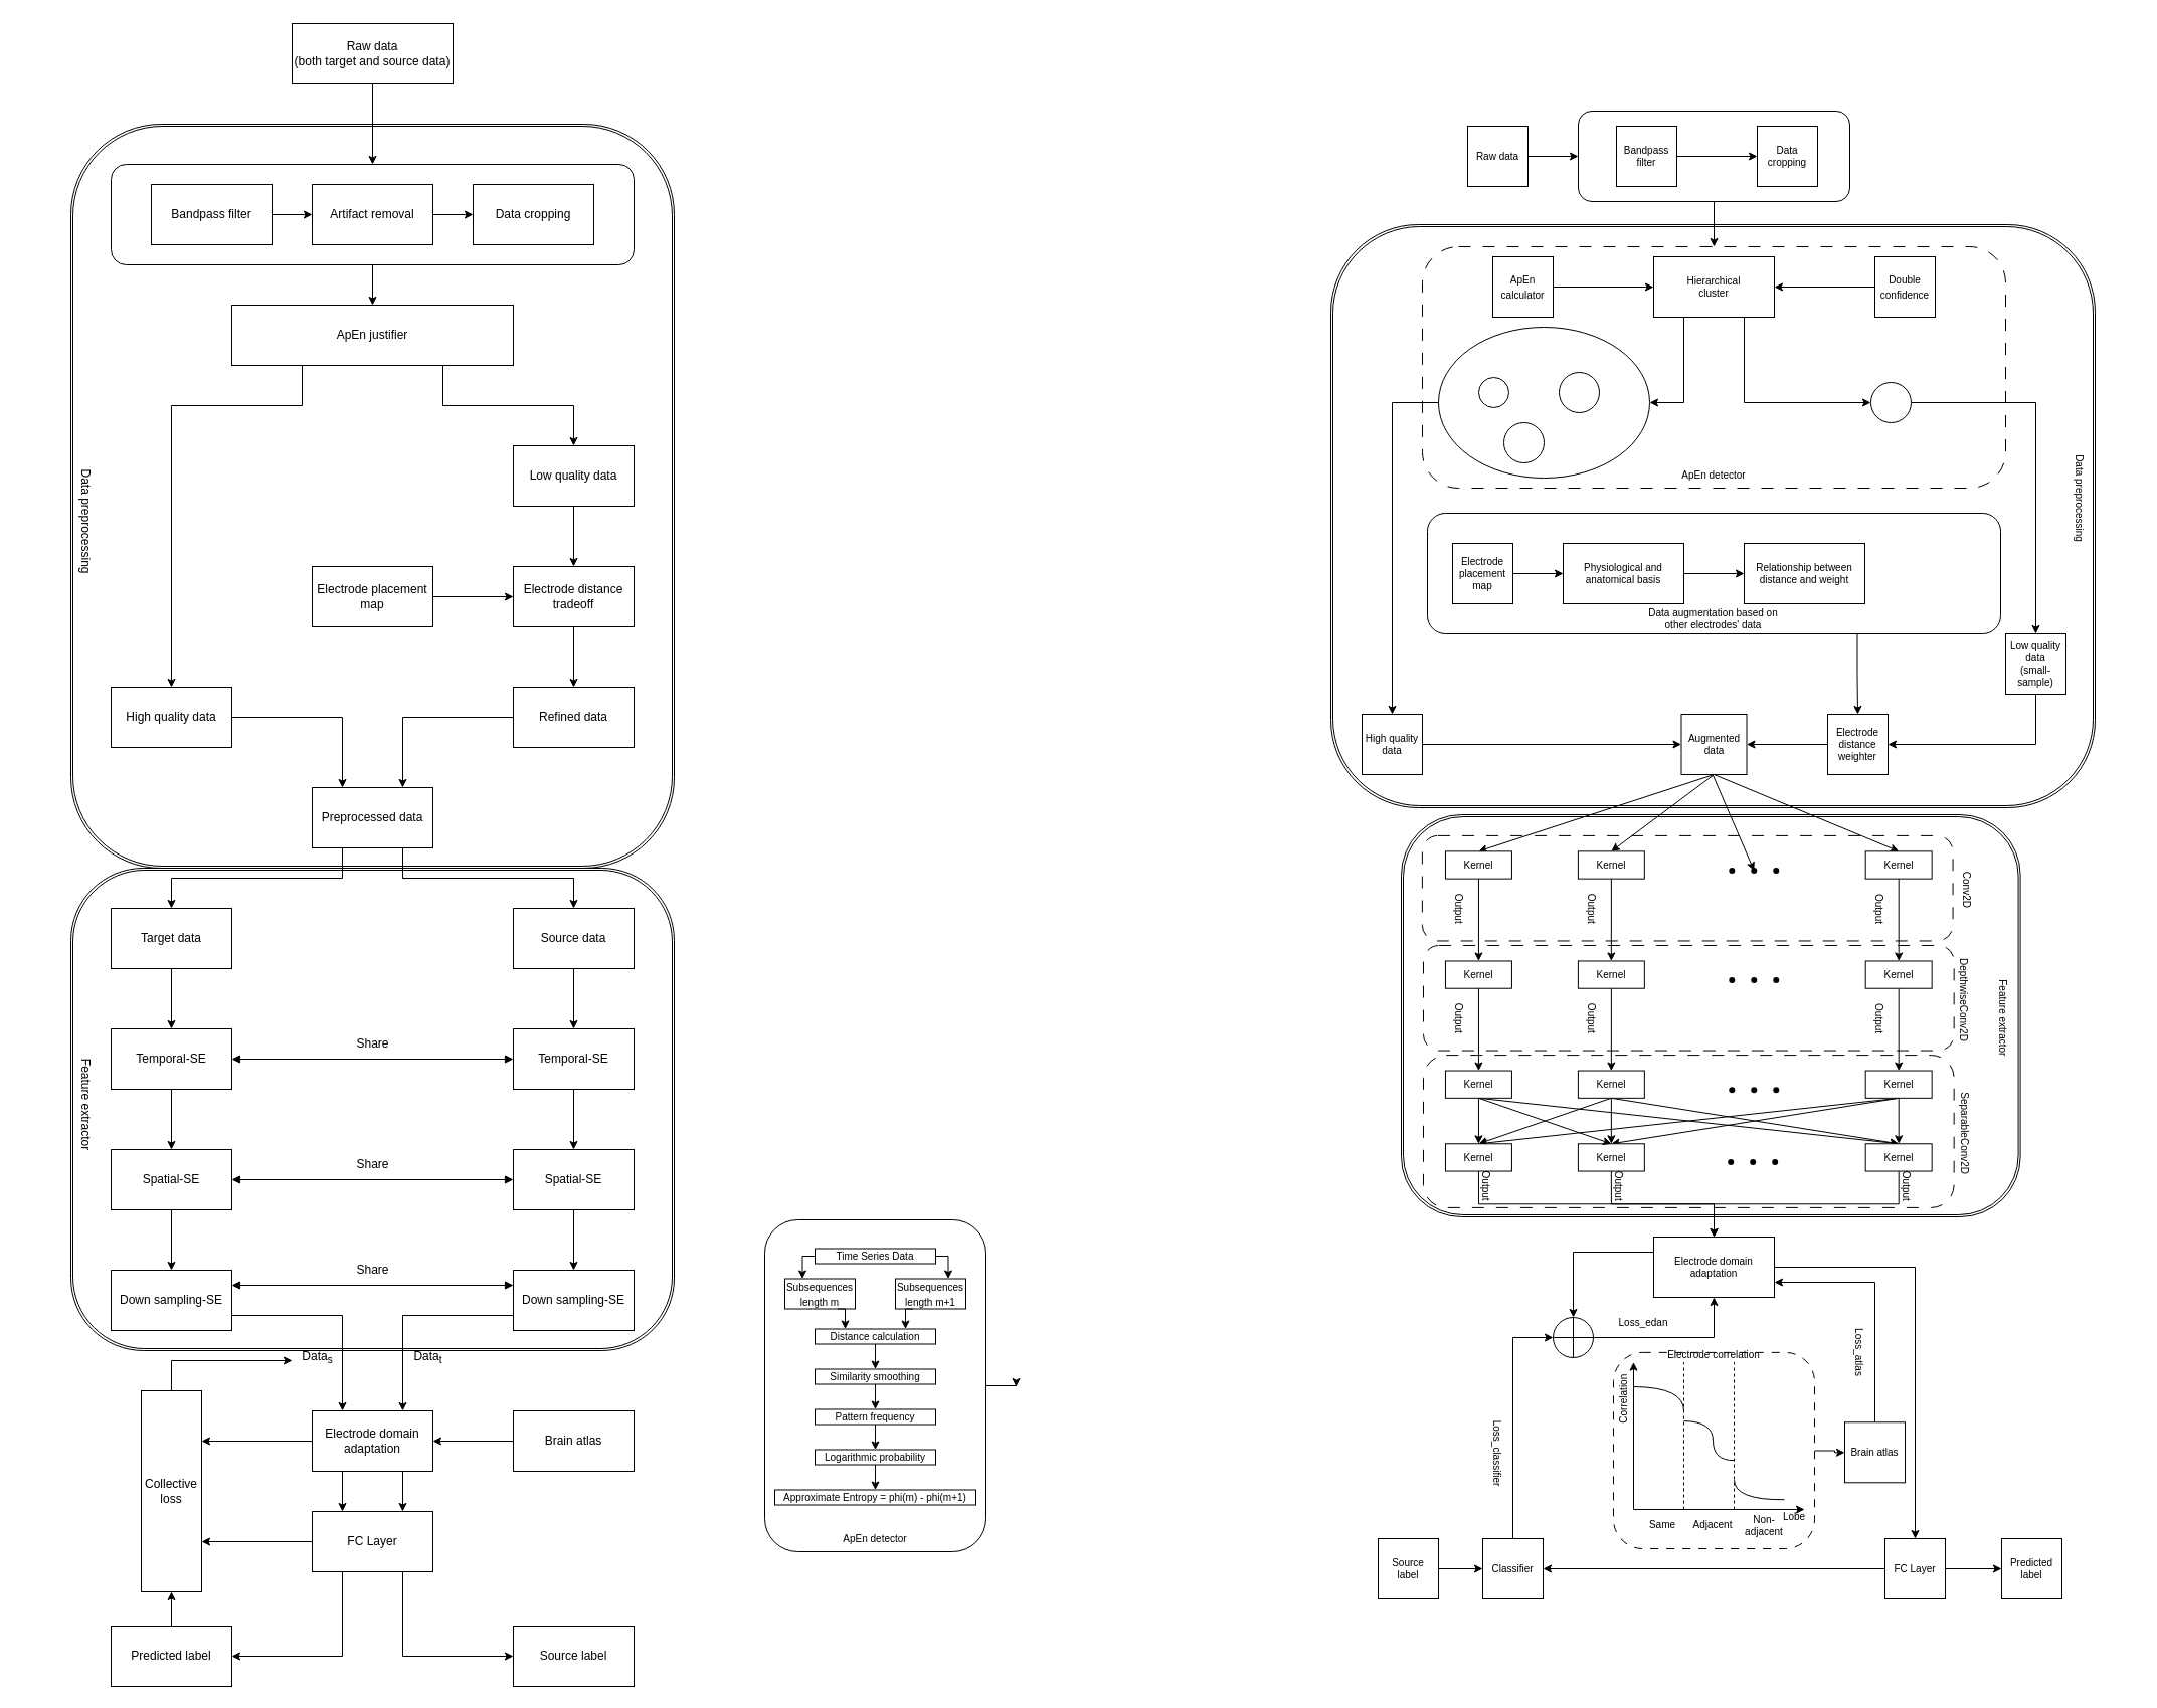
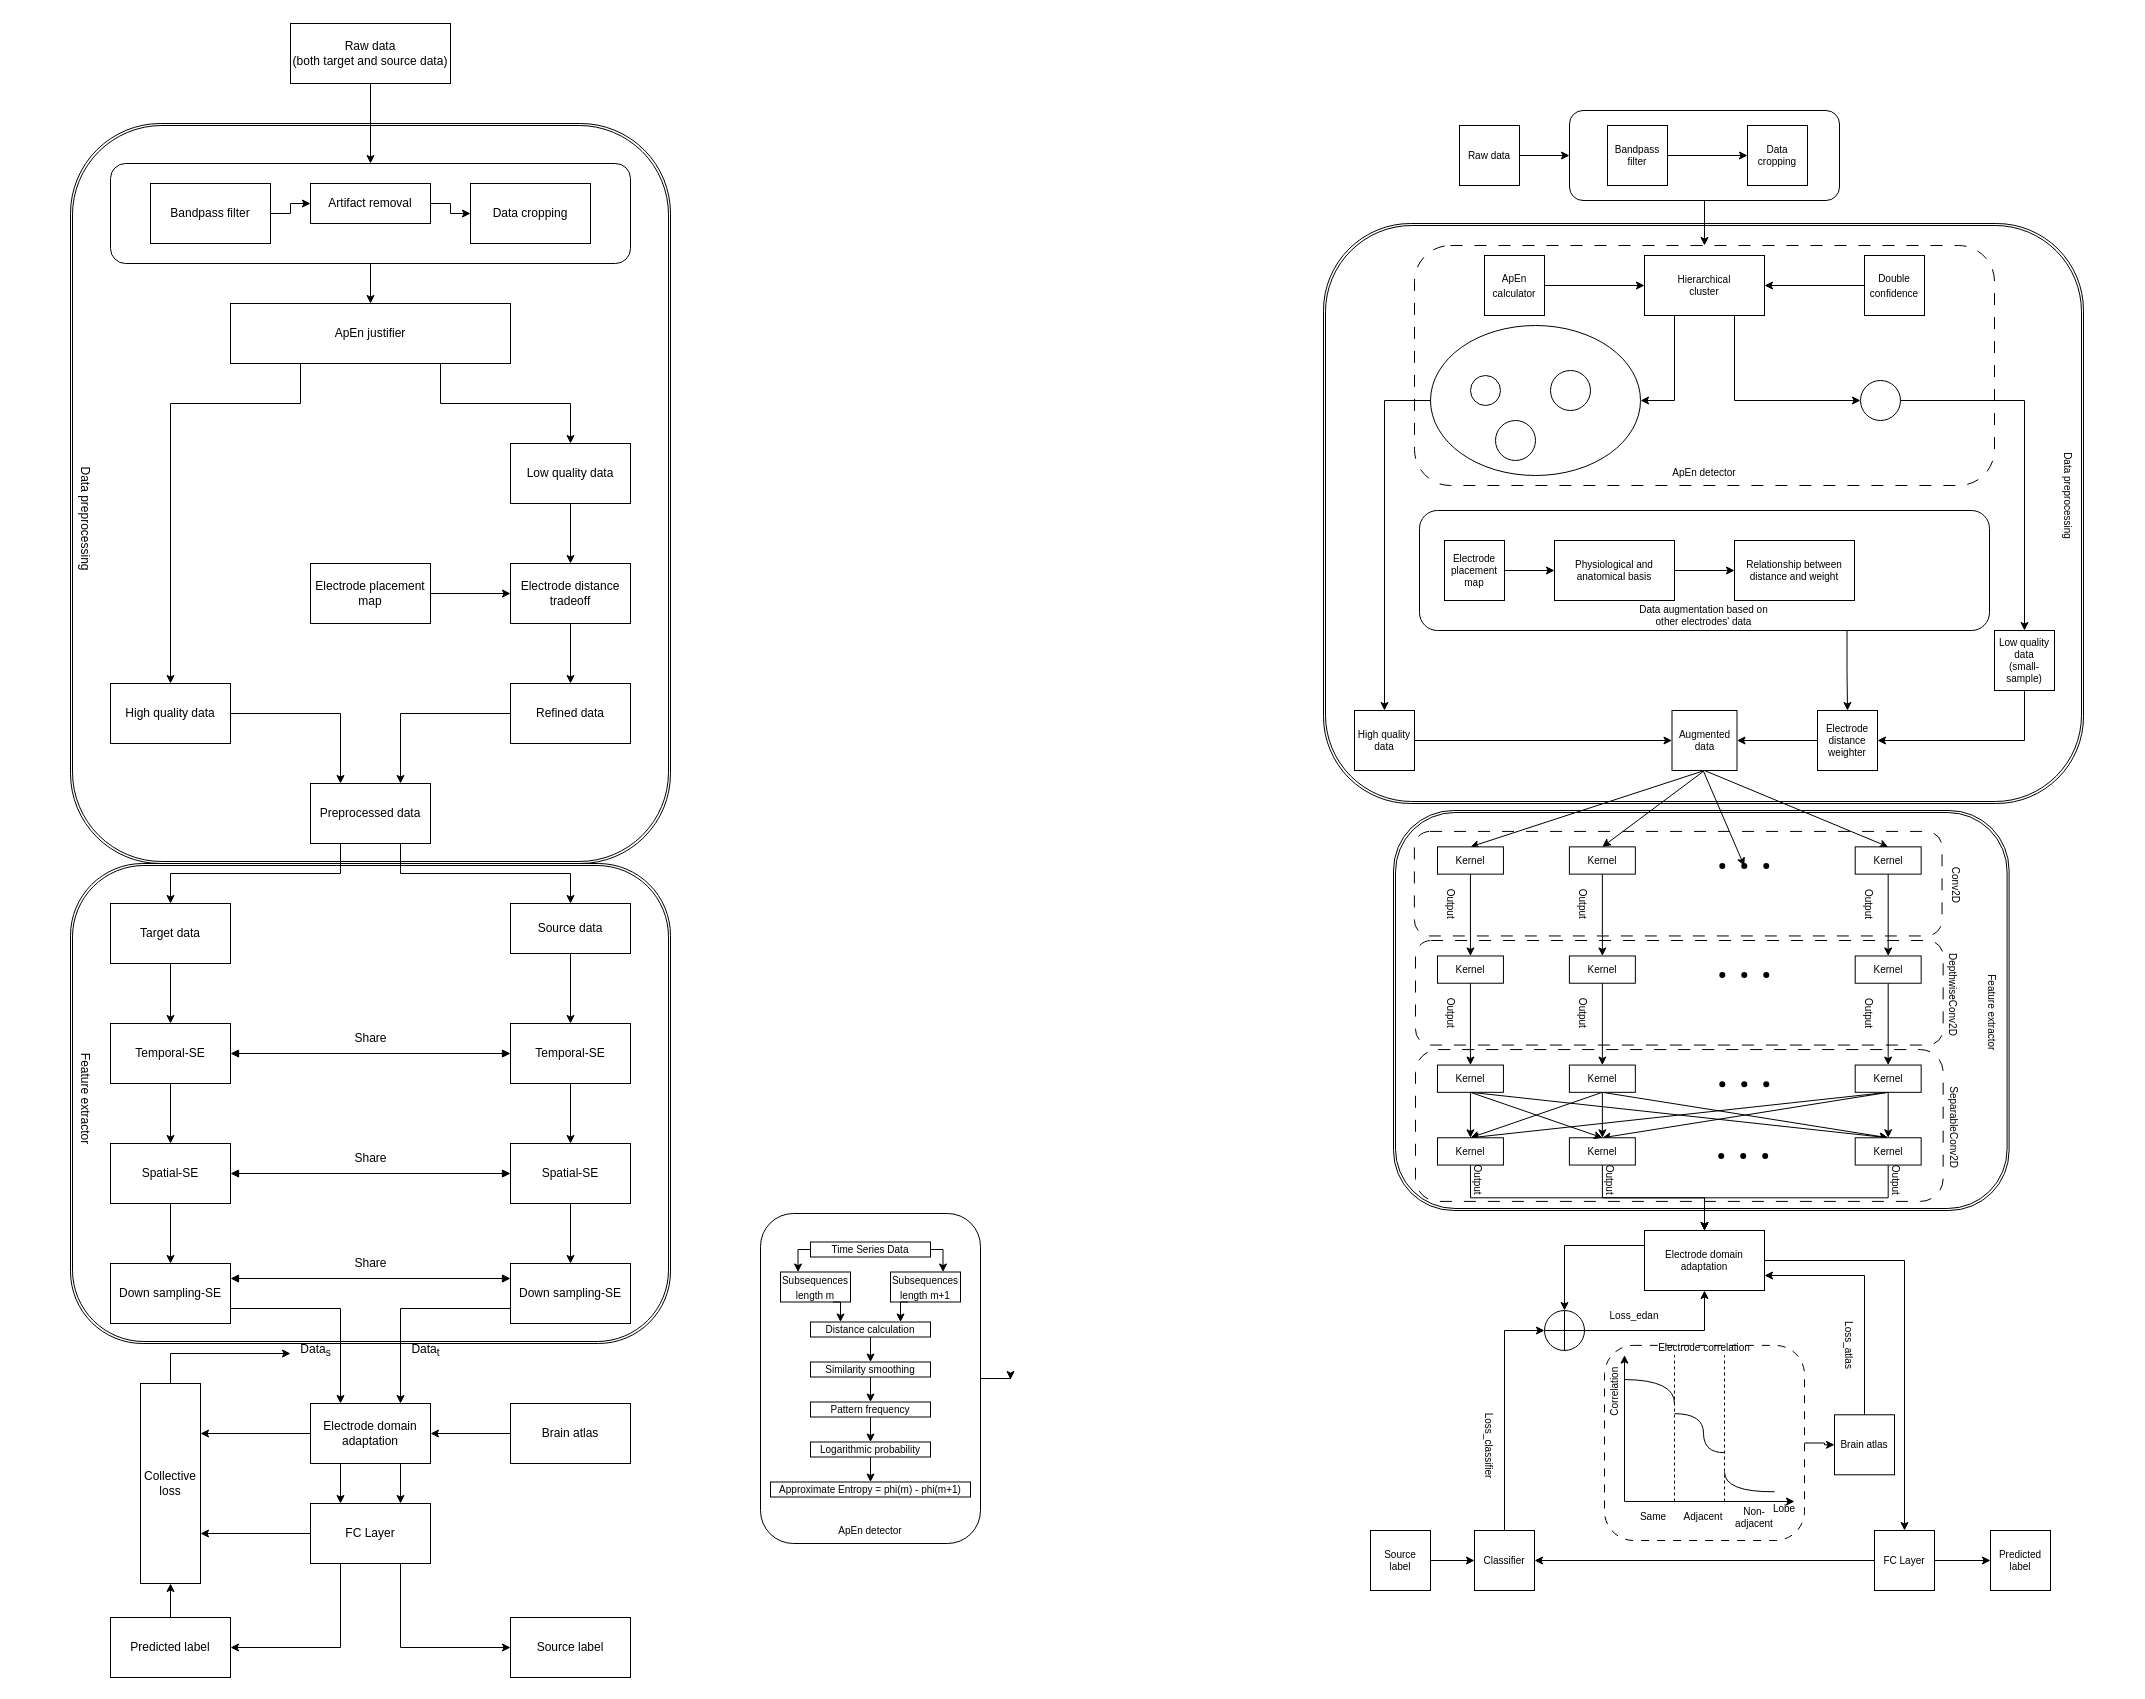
- <mxCell id="16" value="Artifact removal" style="rounded=0;whiteSpace=wrap;html=1;" parent="1" vertex="1"><mxGeometry x="310" y="183" width="120" height="60" as="geometry" /></mxCell>
+ <mxCell id="16" value="Artifact removal" style="rounded=0;whiteSpace=wrap;html=1;" parent="1" vertex="1"><mxGeometry x="310" y="183" width="120" height="40" as="geometry" /></mxCell>
- <mxCell id="26" value="Source data" style="rounded=0;whiteSpace=wrap;html=1;" parent="1" vertex="1"><mxGeometry x="510" y="903" width="120" height="60" as="geometry" /></mxCell>
+ <mxCell id="26" value="Source data" style="rounded=0;whiteSpace=wrap;html=1;" parent="1" vertex="1"><mxGeometry x="510" y="903" width="120" height="50" as="geometry" /></mxCell>
